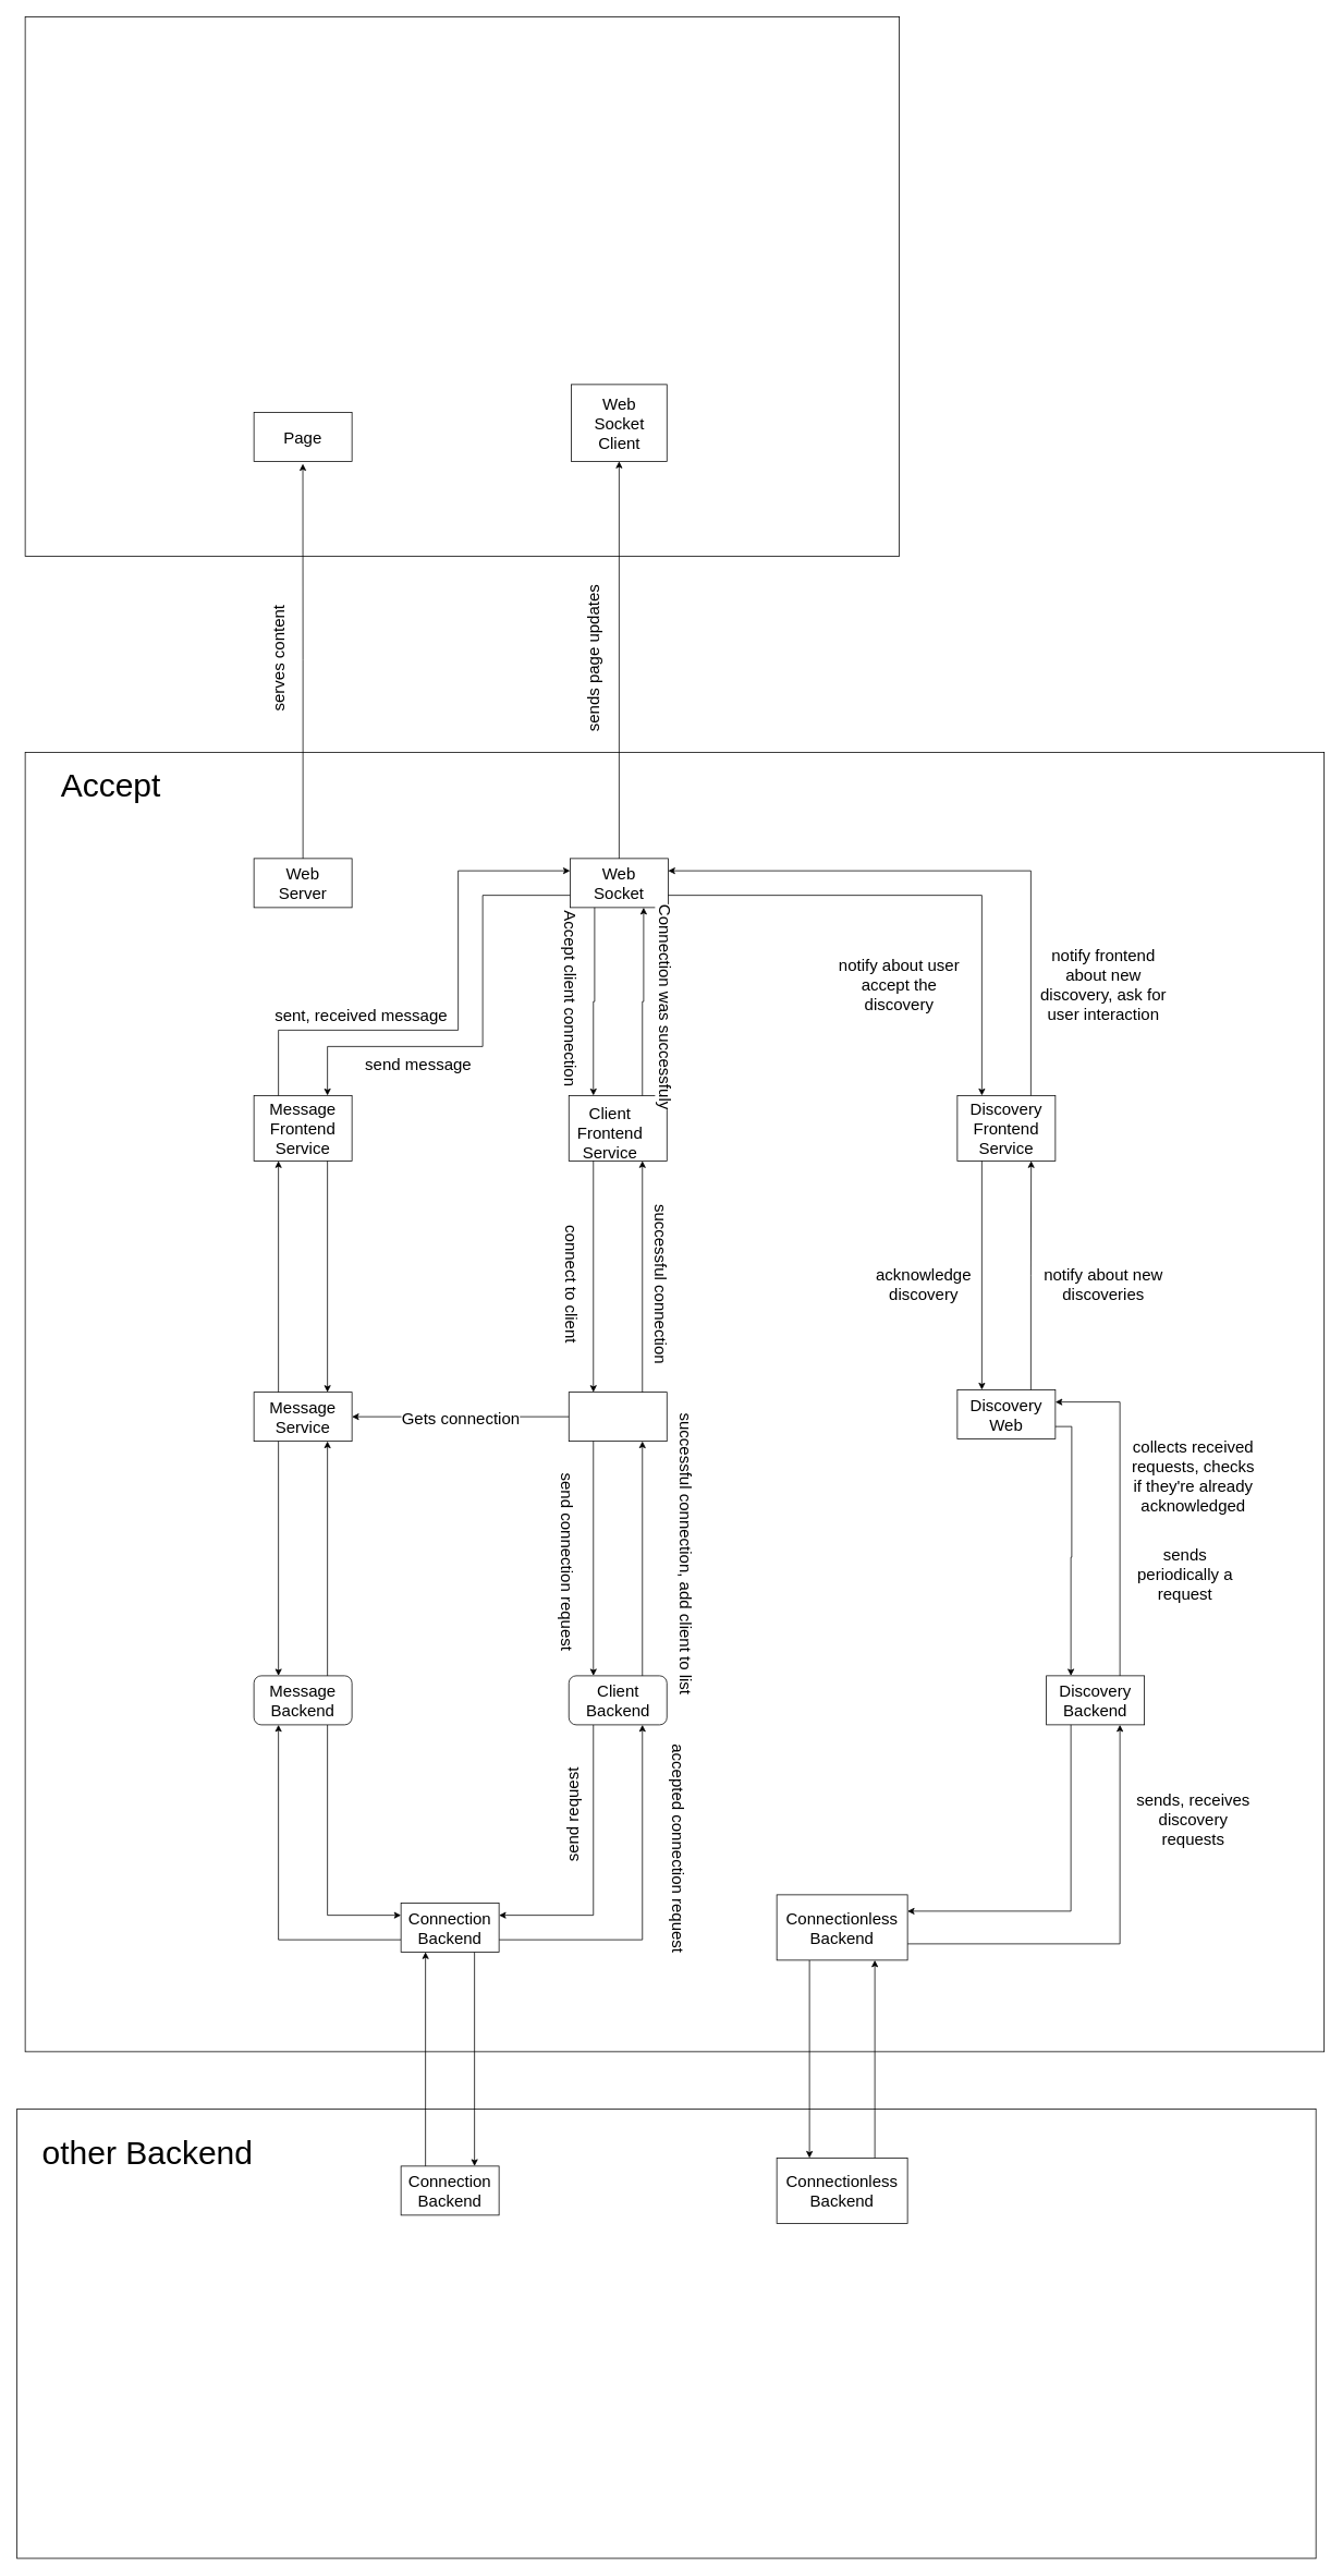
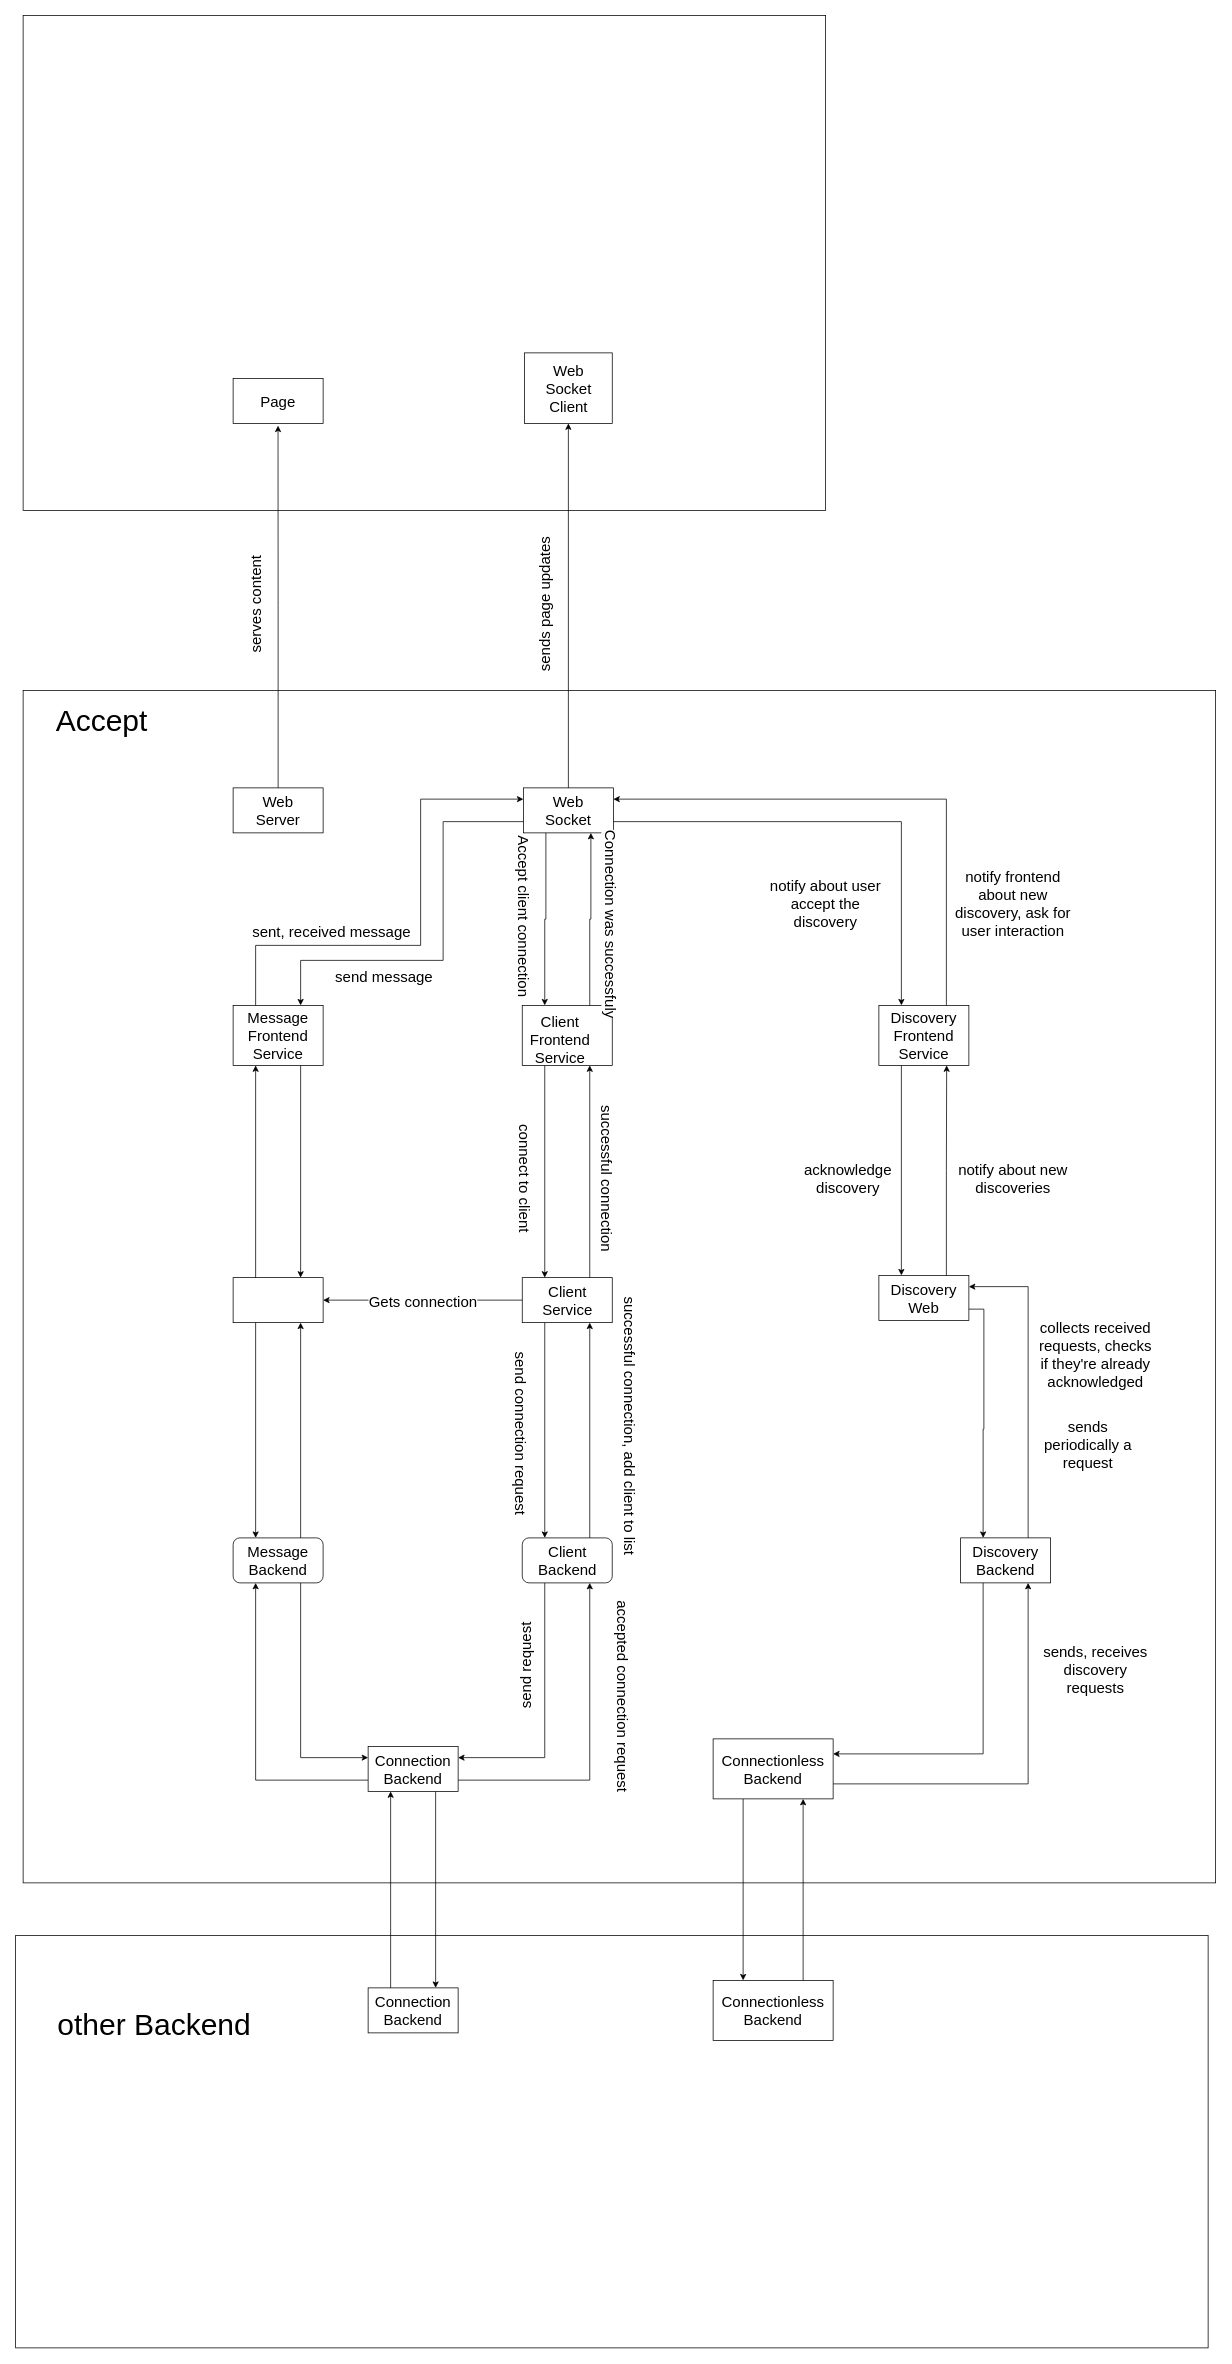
- <mxCell id="61" value="Message&lt;br&gt;Service" style="text;html=1;strokeColor=none;fillColor=none;align=center;verticalAlign=middle;whiteSpace=wrap;rounded=0;fontSize=20;" vertex="1" parent="59"><mxGeometry x="30" y="15" width="60" height="30" as="geometry" /></mxCell>
+ <mxCell id="58" value="Client&lt;br&gt;Service" style="text;html=1;strokeColor=none;fillColor=none;align=center;verticalAlign=middle;whiteSpace=wrap;rounded=0;fontSize=20;" vertex="1" parent="56"><mxGeometry x="30" y="15" width="60" height="30" as="geometry" /></mxCell>
- <mxCell id="23" value="other Backend" style="text;html=1;strokeColor=none;fillColor=none;align=center;verticalAlign=middle;whiteSpace=wrap;rounded=0;fontSize=40;horizontal=1;" vertex="1" parent="21"><mxGeometry width="320" height="106.452" as="geometry" /></mxCell>
+ <mxCell id="23" value="other Backend" style="text;html=1;strokeColor=none;fillColor=none;align=center;verticalAlign=middle;whiteSpace=wrap;rounded=0;fontSize=40;horizontal=1;" vertex="1" parent="21"><mxGeometry x="25" y="65" width="320" height="106.452" as="geometry" /></mxCell>
